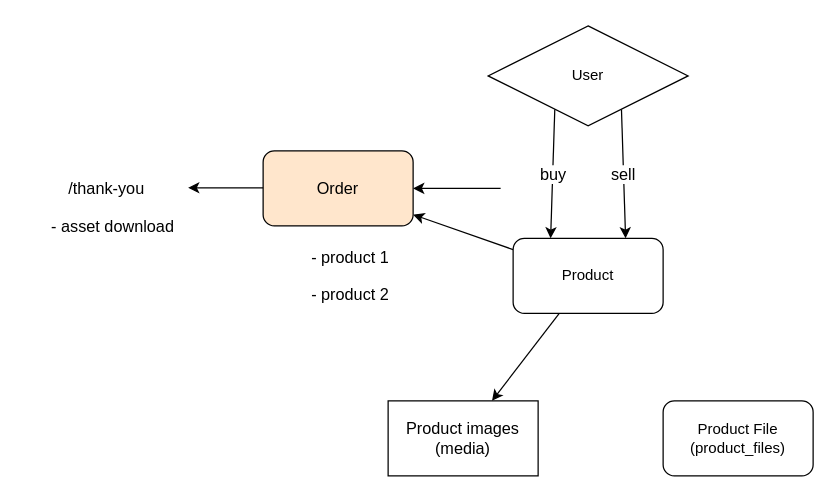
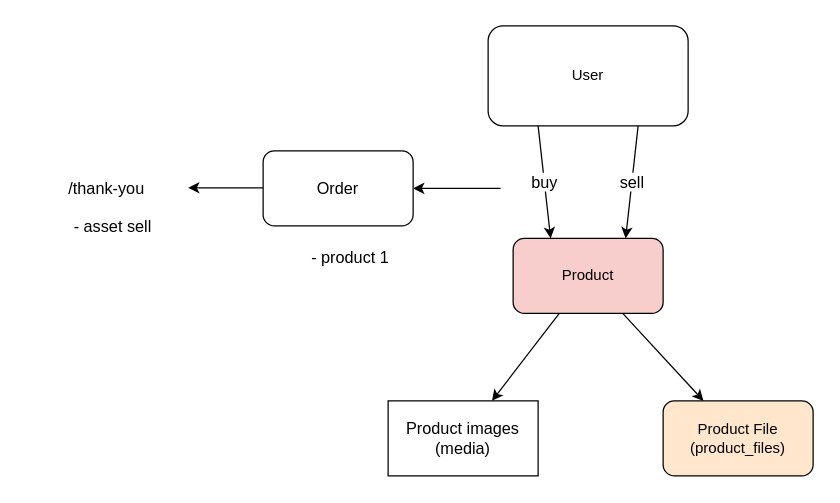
- <mxCell id="4" value="User" style="rhombus;whiteSpace=wrap;html=1;" parent="1" vertex="1"><mxGeometry x="390" y="20" width="160" height="80" as="geometry" /></mxCell>
+ <mxCell id="4" value="User" style="rounded=1;whiteSpace=wrap;html=1;" parent="1" vertex="1"><mxGeometry x="390" y="20" width="160" height="80" as="geometry" /></mxCell>
- <mxCell id="11" value="Order" style="rounded=1;whiteSpace=wrap;html=1;fontSize=13;fillColor=#ffe6cc;" parent="1" vertex="1"><mxGeometry x="210" y="120" width="120" height="60" as="geometry" /></mxCell>
+ <mxCell id="11" value="Order" style="rounded=1;whiteSpace=wrap;html=1;fontSize=13;" parent="1" vertex="1"><mxGeometry x="210" y="120" width="120" height="60" as="geometry" /></mxCell>
- <mxCell id="16" value="- asset download" style="text;html=1;strokeColor=none;fillColor=none;align=center;verticalAlign=middle;whiteSpace=wrap;rounded=0;fontSize=13;" parent="1" vertex="1"><mxGeometry x="30" y="165" width="120" height="30" as="geometry" /></mxCell>
+ <mxCell id="16" value="- asset sell" style="text;html=1;strokeColor=none;fillColor=none;align=center;verticalAlign=middle;whiteSpace=wrap;rounded=0;fontSize=13;" parent="1" vertex="1"><mxGeometry x="30" y="165" width="120" height="30" as="geometry" /></mxCell>
- <mxCell id="5" value="" style="edgeStyle=none;html=1;fontSize=13;" parent="1" source="7" target="11" edge="1"><mxGeometry relative="1" as="geometry" /></mxCell>
+ <mxCell id="5" value="" style="edgeStyle=none;html=1;fontSize=13;" parent="1" source="7" target="8" edge="1"><mxGeometry relative="1" as="geometry" /></mxCell>
- <mxCell id="7" value="Product" style="whiteSpace=wrap;html=1;rounded=1;" parent="1" vertex="1"><mxGeometry x="410" y="190" width="120" height="60" as="geometry" /></mxCell>
+ <mxCell id="7" value="Product" style="whiteSpace=wrap;html=1;rounded=1;fillColor=#f8cecc;" parent="1" vertex="1"><mxGeometry x="410" y="190" width="120" height="60" as="geometry" /></mxCell>
- <mxCell id="13" value="- product 2" style="text;html=1;strokeColor=none;fillColor=none;align=center;verticalAlign=middle;whiteSpace=wrap;rounded=0;fontSize=13;" parent="1" vertex="1"><mxGeometry x="230" y="220" width="100" height="30" as="geometry" /></mxCell>
- <mxCell id="8" value="Product File&lt;br&gt;(product_files)" style="whiteSpace=wrap;html=1;rounded=1;" parent="1" vertex="1"><mxGeometry x="530" y="320" width="120" height="60" as="geometry" /></mxCell>
+ <mxCell id="8" value="Product File&lt;br&gt;(product_files)" style="whiteSpace=wrap;html=1;rounded=1;fillColor=#ffe6cc;" parent="1" vertex="1"><mxGeometry x="530" y="320" width="120" height="60" as="geometry" /></mxCell>
